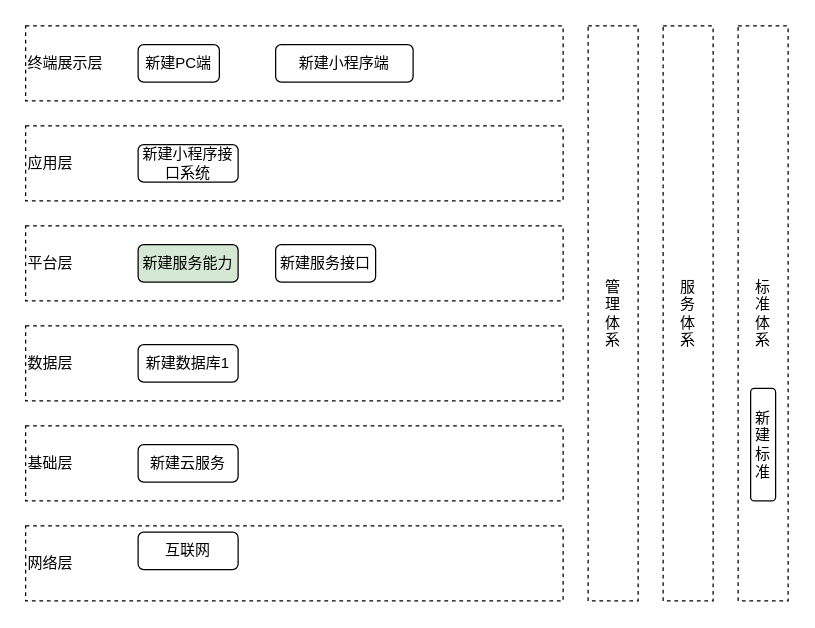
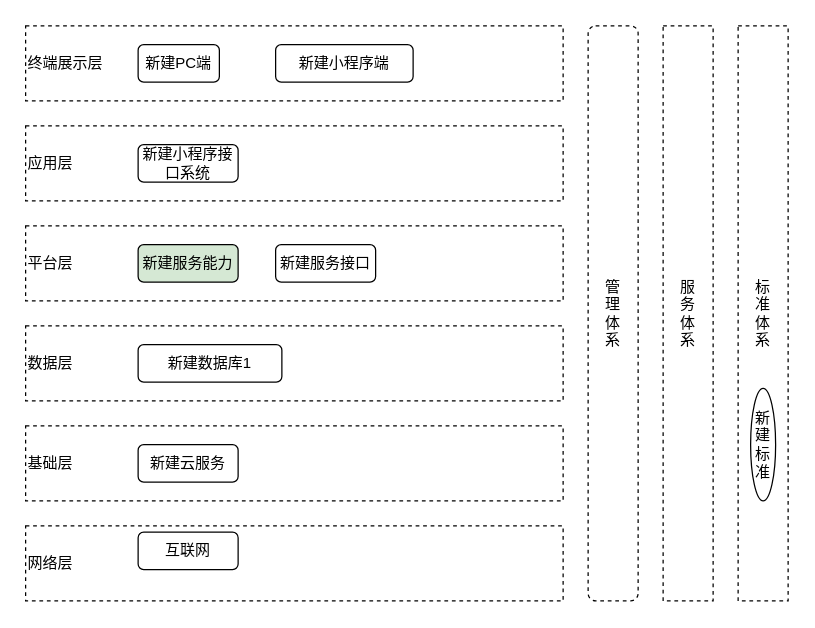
- <mxCell id="17" value="&lt;div style=&quot;&quot;&gt;&lt;span style=&quot;background-color: initial;&quot;&gt;管&lt;/span&gt;&lt;/div&gt;&lt;div style=&quot;&quot;&gt;&lt;span style=&quot;background-color: initial;&quot;&gt;理&lt;/span&gt;&lt;/div&gt;&lt;div style=&quot;&quot;&gt;&lt;span style=&quot;background-color: initial;&quot;&gt;体&lt;/span&gt;&lt;/div&gt;&lt;div style=&quot;&quot;&gt;&lt;span style=&quot;background-color: initial;&quot;&gt;系&lt;/span&gt;&lt;/div&gt;" style="rounded=0;whiteSpace=wrap;html=1;dashed=1;align=center;" vertex="1" parent="1"><mxGeometry x="470" y="20" width="40" height="460" as="geometry" /></mxCell>
+ <mxCell id="17" value="&lt;div style=&quot;&quot;&gt;&lt;span style=&quot;background-color: initial;&quot;&gt;管&lt;/span&gt;&lt;/div&gt;&lt;div style=&quot;&quot;&gt;&lt;span style=&quot;background-color: initial;&quot;&gt;理&lt;/span&gt;&lt;/div&gt;&lt;div style=&quot;&quot;&gt;&lt;span style=&quot;background-color: initial;&quot;&gt;体&lt;/span&gt;&lt;/div&gt;&lt;div style=&quot;&quot;&gt;&lt;span style=&quot;background-color: initial;&quot;&gt;系&lt;/span&gt;&lt;/div&gt;" style="whiteSpace=wrap;html=1;dashed=1;align=center;rounded=1;" vertex="1" parent="1"><mxGeometry x="470" y="20" width="40" height="460" as="geometry" /></mxCell>
- <mxCell id="15" value="新建数据库1" style="rounded=1;whiteSpace=wrap;html=1;" vertex="1" parent="1"><mxGeometry x="110" y="275" width="80" height="30" as="geometry" /></mxCell>
+ <mxCell id="15" value="新建数据库1" style="rounded=1;whiteSpace=wrap;html=1;" vertex="1" parent="1"><mxGeometry x="110" y="275" width="115" height="30" as="geometry" /></mxCell>
- <mxCell id="19" value="新建标准" style="rounded=1;whiteSpace=wrap;html=1;" vertex="1" parent="1"><mxGeometry x="600" y="310" width="20" height="90" as="geometry" /></mxCell>
+ <mxCell id="19" value="新建标准" style="ellipse;whiteSpace=wrap;html=1;" vertex="1" parent="1"><mxGeometry x="600" y="310" width="20" height="90" as="geometry" /></mxCell>
